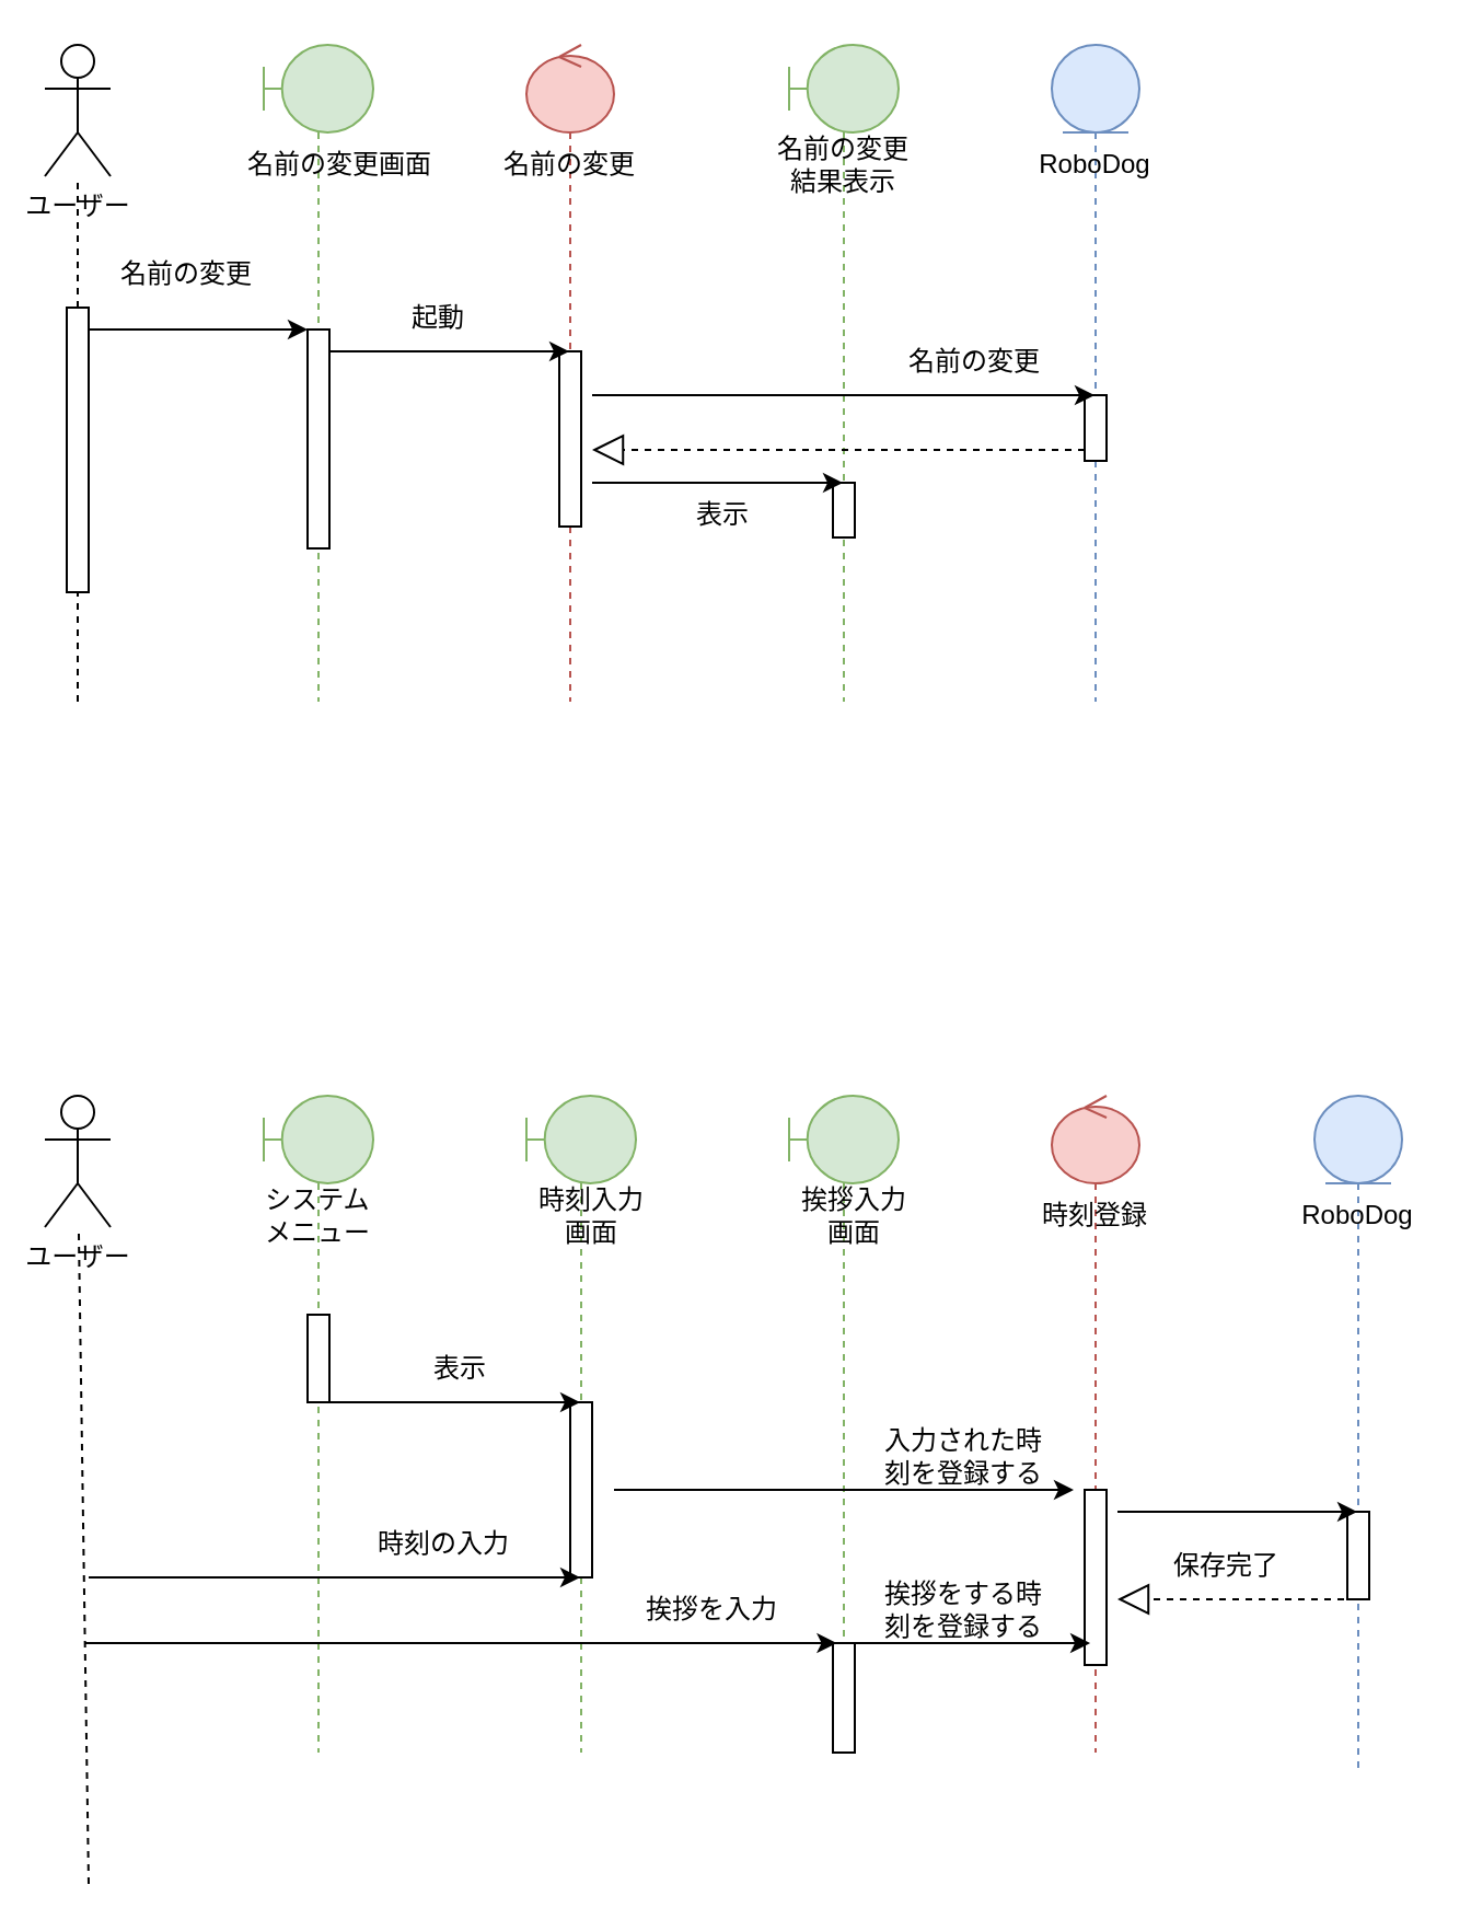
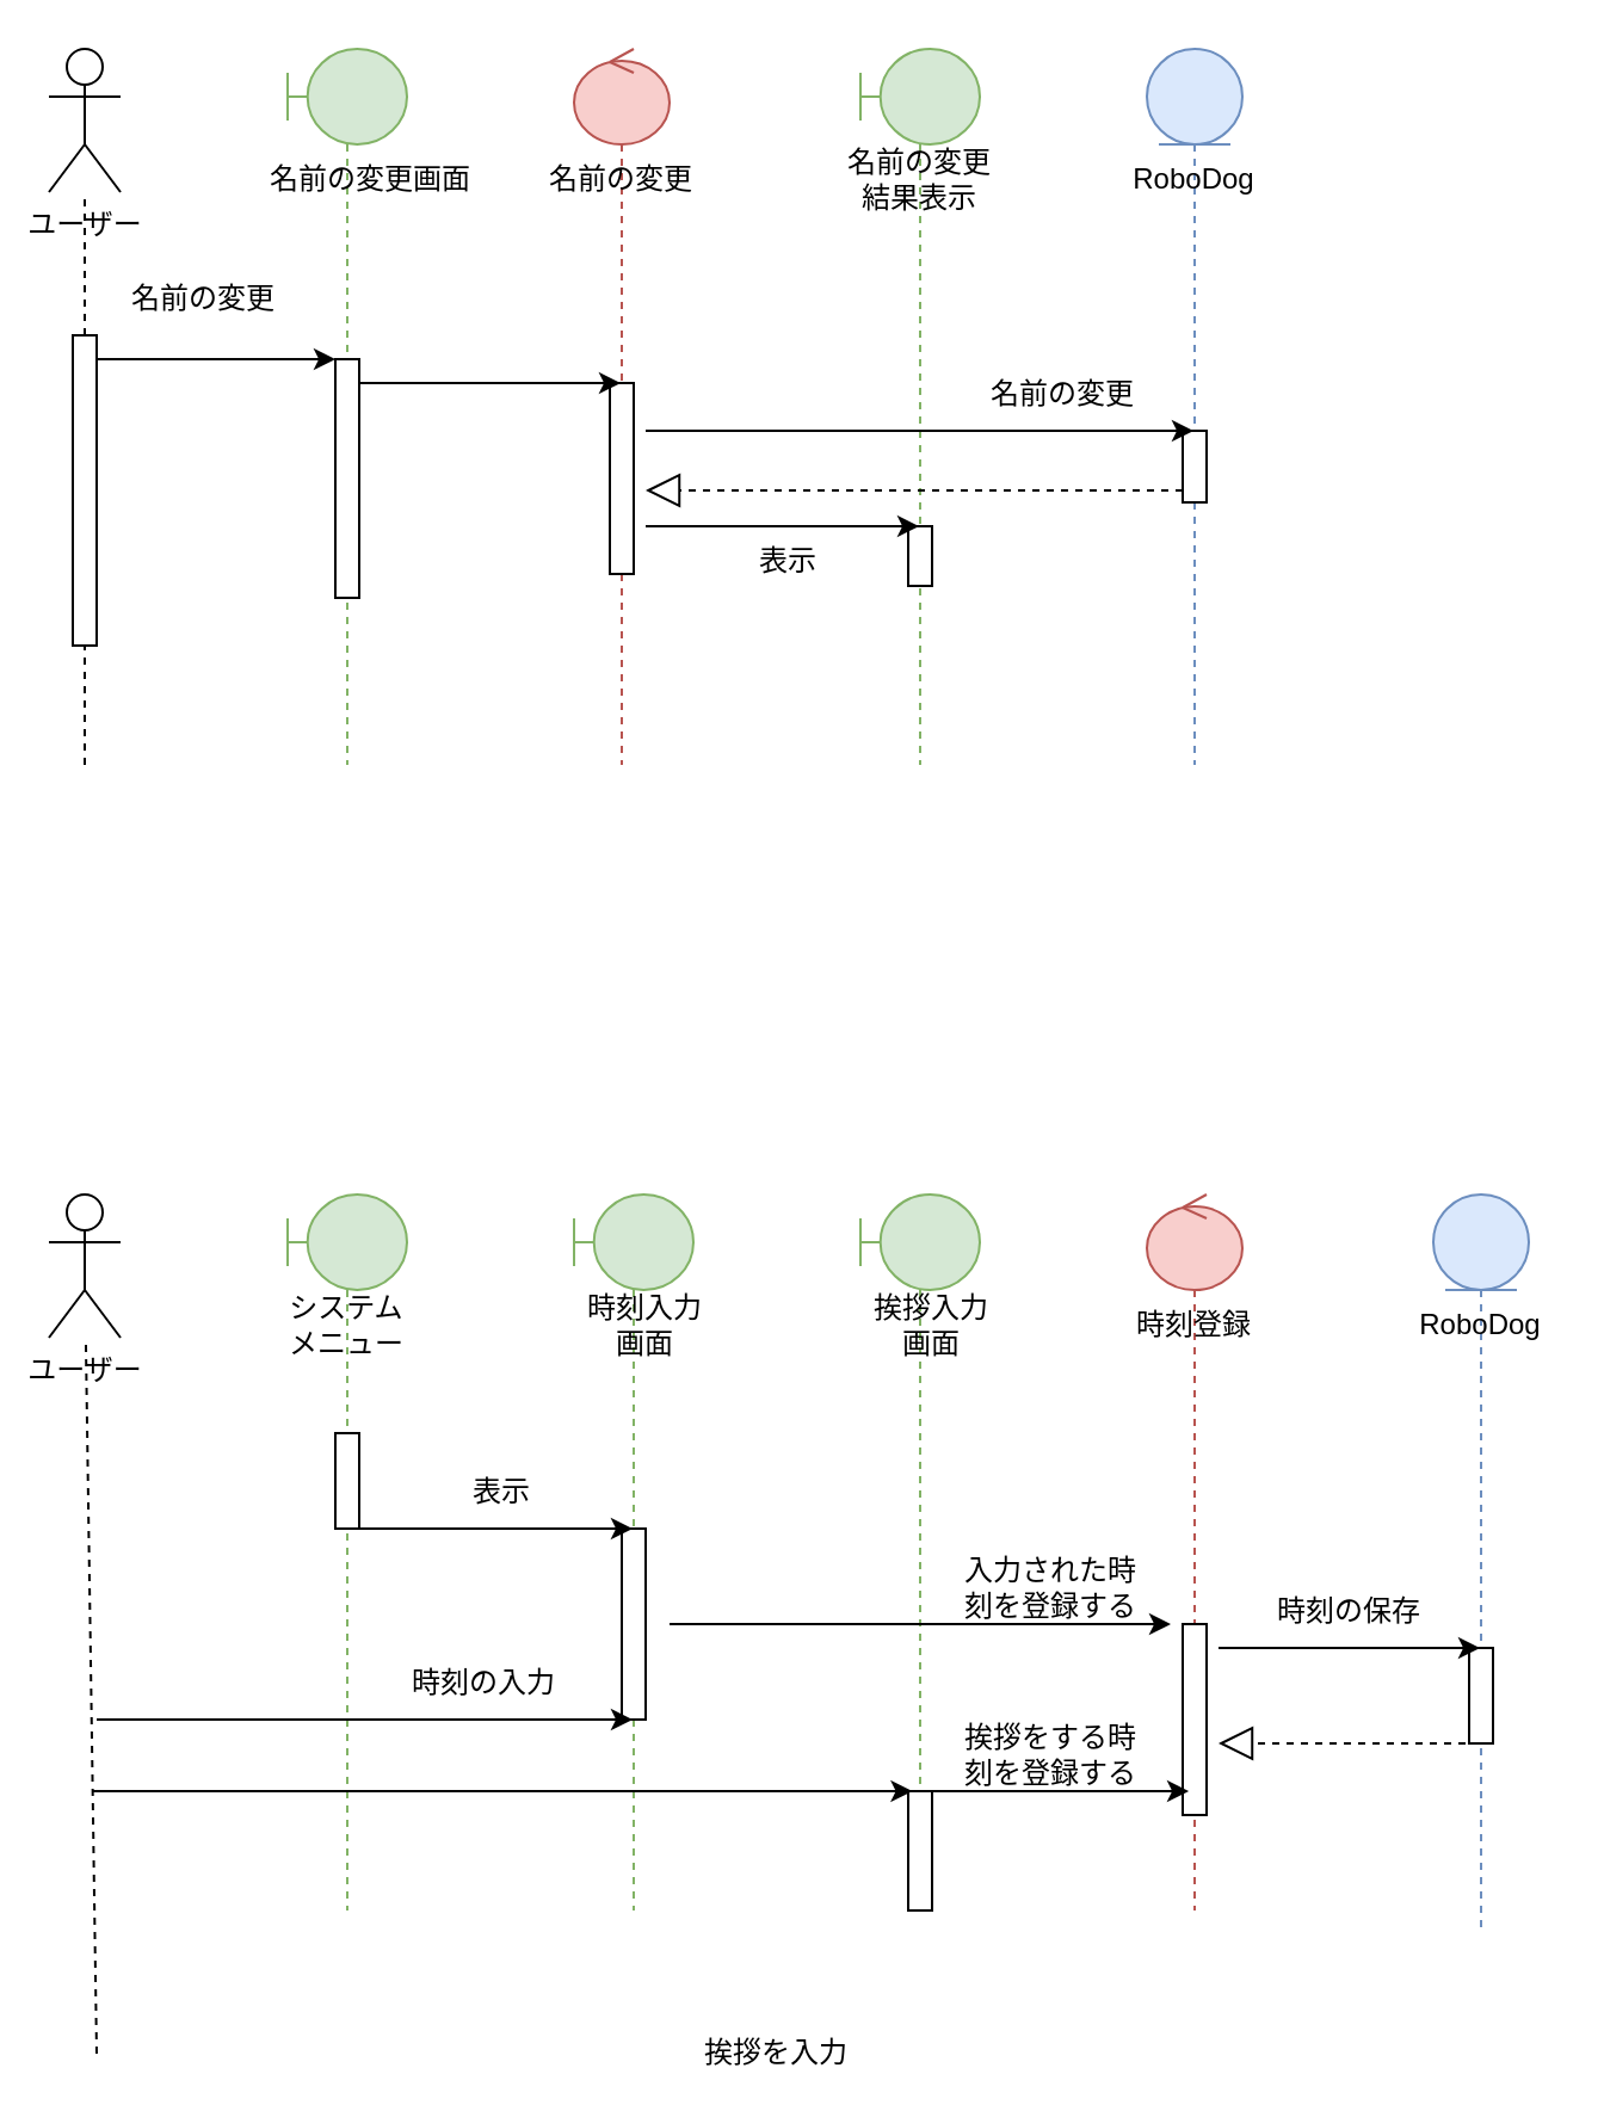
- <mxCell id="23" value="起動" style="text;html=1;align=center;verticalAlign=middle;whiteSpace=wrap;rounded=0;" vertex="1" parent="1"><mxGeometry x="170" y="130" width="60" height="30" as="geometry" /></mxCell>
+ <mxCell id="51" value="時刻の保存" style="text;html=1;align=center;verticalAlign=middle;whiteSpace=wrap;rounded=0;" vertex="1" parent="1"><mxGeometry x="530" y="660" width="70" height="30" as="geometry" /></mxCell>
- <mxCell id="53" value="保存完了" style="text;html=1;align=center;verticalAlign=middle;whiteSpace=wrap;rounded=0;" vertex="1" parent="1"><mxGeometry x="530" y="700" width="60" height="30" as="geometry" /></mxCell>
- <mxCell id="57" value="挨拶を入力" style="text;html=1;align=center;verticalAlign=middle;whiteSpace=wrap;rounded=0;" vertex="1" parent="1"><mxGeometry x="290" y="720" width="70" height="30" as="geometry" /></mxCell>
+ <mxCell id="57" value="挨拶を入力" style="text;html=1;align=center;verticalAlign=middle;whiteSpace=wrap;rounded=0;" vertex="1" parent="1"><mxGeometry x="290" y="845" width="70" height="30" as="geometry" /></mxCell>
